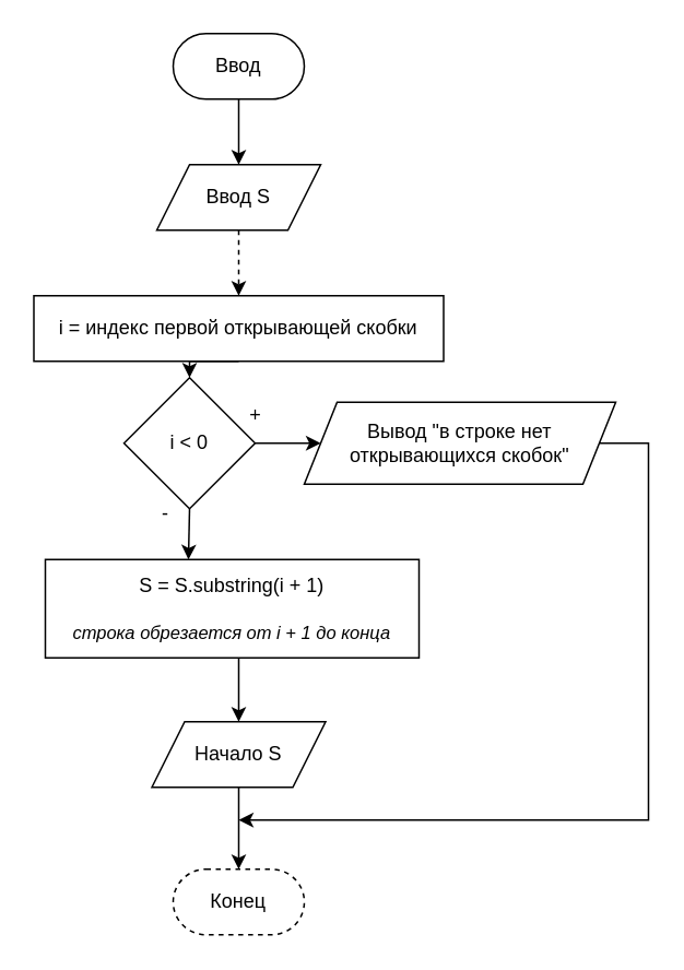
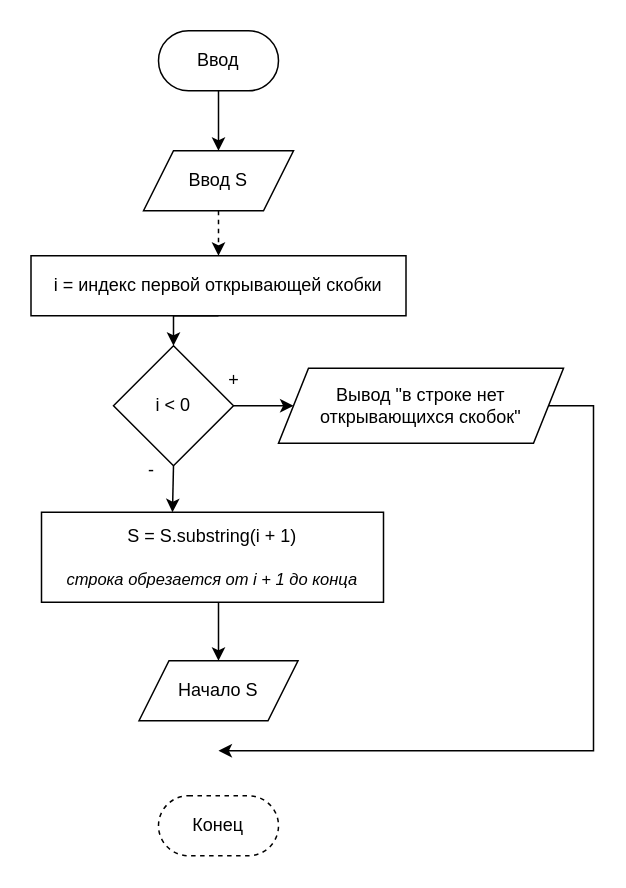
- <mxCell id="7" value="i = индекс первой открывающей скобки" style="rounded=0;whiteSpace=wrap;html=1;" vertex="1" parent="1"><mxGeometry x="20" y="180" width="250" height="40" as="geometry" /></mxCell>
+ <mxCell id="7" value="i = индекс первой открывающей скобки" style="rounded=0;whiteSpace=wrap;html=1;" vertex="1" parent="1"><mxGeometry x="20" y="170" width="250" height="40" as="geometry" /></mxCell>
- <mxCell id="14" style="edgeStyle=orthogonalEdgeStyle;rounded=0;orthogonalLoop=1;jettySize=auto;html=1;exitX=0.5;exitY=1;exitDx=0;exitDy=0;" edge="1" parent="1" source="15" target="11"><mxGeometry relative="1" as="geometry" /></mxCell>
